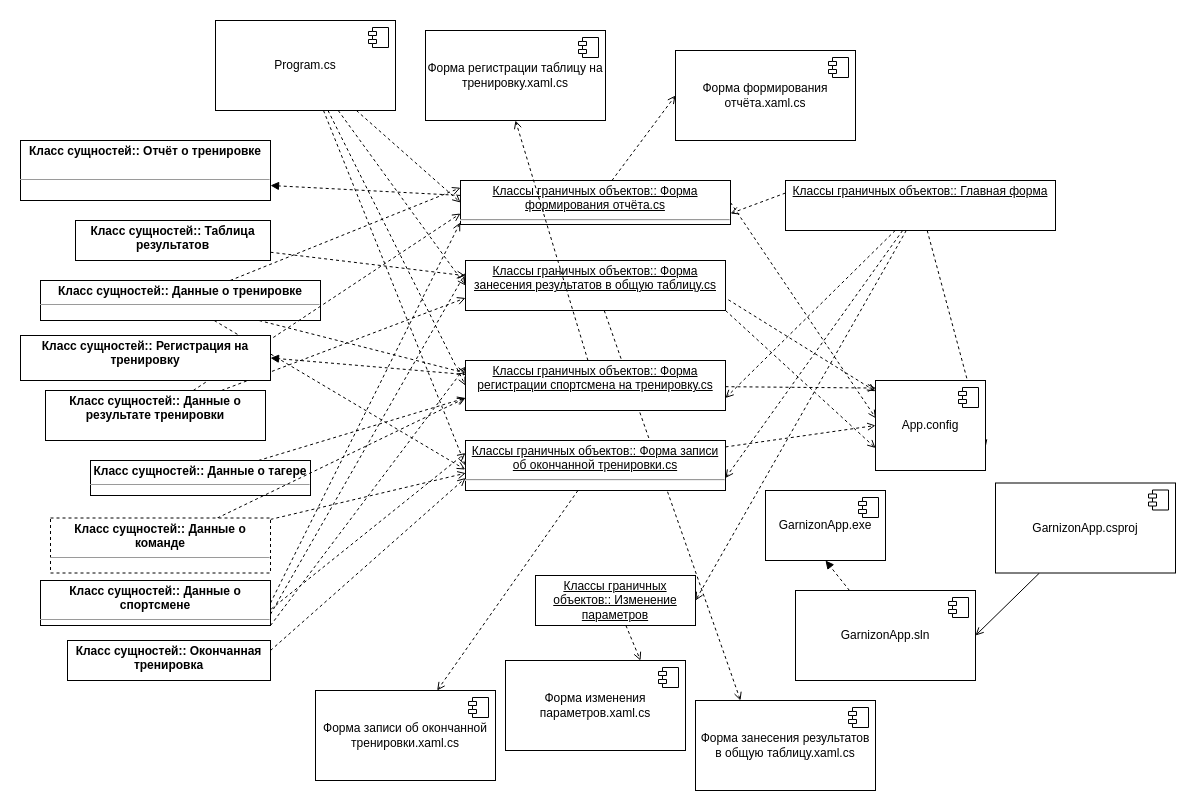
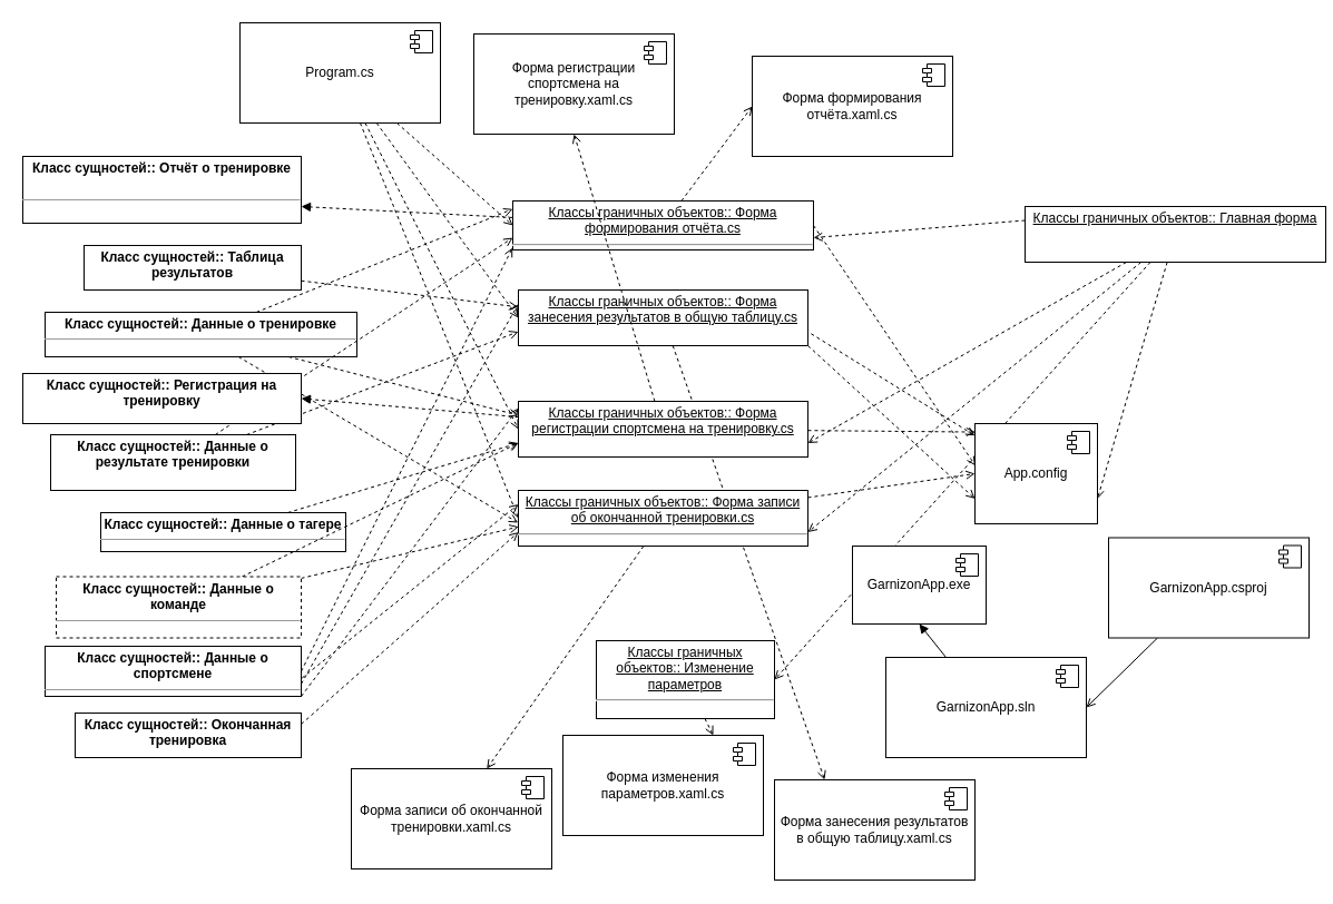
- <mxCell id="55" value="Форма регистрации таблицу на тренировку.xaml.cs" style="html=1;dropTarget=0;whiteSpace=wrap;" vertex="1" parent="1"><mxGeometry x="425" y="30" width="180" height="90" as="geometry" /></mxCell>
+ <mxCell id="55" value="Форма регистрации спортсмена на тренировку.xaml.cs" style="html=1;dropTarget=0;whiteSpace=wrap;" vertex="1" parent="1"><mxGeometry x="425" y="30" width="180" height="90" as="geometry" /></mxCell>
- <mxCell id="16" value="&lt;p style=&quot;margin:0px;margin-top:4px;text-align:center;text-decoration:underline;&quot;&gt;Классы граничных объектов:: Главная форма&lt;br&gt;&lt;/p&gt;&lt;p style=&quot;margin:0px;margin-left:8px;&quot;&gt;&lt;br&gt;&lt;/p&gt;" style="verticalAlign=top;align=left;overflow=fill;fontSize=12;fontFamily=Helvetica;html=1;whiteSpace=wrap;" vertex="1" parent="1"><mxGeometry x="785" y="180" width="270" height="50" as="geometry" /></mxCell>
+ <mxCell id="16" value="&lt;p style=&quot;margin:0px;margin-top:4px;text-align:center;text-decoration:underline;&quot;&gt;Классы граничных объектов:: Главная форма&lt;br&gt;&lt;/p&gt;&lt;p style=&quot;margin:0px;margin-left:8px;&quot;&gt;&lt;br&gt;&lt;/p&gt;" style="verticalAlign=top;align=left;overflow=fill;fontSize=12;fontFamily=Helvetica;html=1;whiteSpace=wrap;" vertex="1" parent="1"><mxGeometry x="920" y="185" width="270" height="50" as="geometry" /></mxCell>
- <mxCell id="50" style="rounded=0;orthogonalLoop=1;jettySize=auto;html=1;entryX=0.5;entryY=1;entryDx=0;entryDy=0;endArrow=block;endFill=1;dashed=1;" edge="1" parent="1" source="51" target="57"><mxGeometry relative="1" as="geometry" /></mxCell>
+ <mxCell id="50" style="rounded=0;orthogonalLoop=1;jettySize=auto;html=1;entryX=0.5;entryY=1;entryDx=0;entryDy=0;endArrow=block;endFill=1;dashed=0;" edge="1" parent="1" source="51" target="57"><mxGeometry relative="1" as="geometry" /></mxCell>
- <mxCell id="30" value="&lt;p style=&quot;margin:0px;margin-top:4px;text-align:center;text-decoration:underline;&quot;&gt;Классы граничных объектов:: Изменение параметров&lt;br&gt;&lt;/p&gt;&lt;hr&gt;&lt;p style=&quot;margin:0px;margin-left:8px;&quot;&gt;&lt;br&gt;&lt;/p&gt;" style="verticalAlign=top;align=left;overflow=fill;fontSize=12;fontFamily=Helvetica;html=1;whiteSpace=wrap;" vertex="1" parent="1"><mxGeometry x="535" y="575" width="160" height="50" as="geometry" /></mxCell>
+ <mxCell id="30" value="&lt;p style=&quot;margin:0px;margin-top:4px;text-align:center;text-decoration:underline;&quot;&gt;Классы граничных объектов:: Изменение параметров&lt;br&gt;&lt;/p&gt;&lt;hr&gt;&lt;p style=&quot;margin:0px;margin-left:8px;&quot;&gt;&lt;br&gt;&lt;/p&gt;" style="verticalAlign=top;align=left;overflow=fill;fontSize=12;fontFamily=Helvetica;html=1;whiteSpace=wrap;" vertex="1" parent="1"><mxGeometry x="535" y="575" width="160" height="70" as="geometry" /></mxCell>
